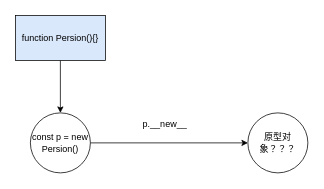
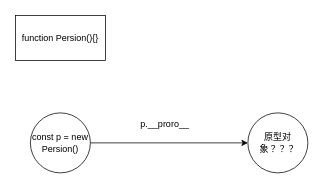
- <mxCell id="3" value="function Persion(){}" style="rounded=0;whiteSpace=wrap;html=1;fillColor=#dae8fc;" vertex="1" parent="1"><mxGeometry x="20" y="20" width="120" height="60" as="geometry" /></mxCell>
+ <mxCell id="3" value="function Persion(){}" style="rounded=0;whiteSpace=wrap;html=1;" vertex="1" parent="1"><mxGeometry x="20" y="20" width="120" height="60" as="geometry" /></mxCell>
- <mxCell id="2" style="edgeStyle=none;html=1;entryX=0.5;entryY=0;entryDx=0;entryDy=0;" edge="1" parent="1" source="3" target="5"><mxGeometry relative="1" as="geometry" /></mxCell>
- <mxCell id="7" value="p.__new__" style="text;html=1;align=center;verticalAlign=middle;resizable=0;points=[];autosize=1;strokeColor=none;fillColor=none;" vertex="1" parent="1"><mxGeometry x="174" y="150" width="90" height="30" as="geometry" /></mxCell>
+ <mxCell id="7" value="p.__proro__" style="text;html=1;align=center;verticalAlign=middle;resizable=0;points=[];autosize=1;strokeColor=none;fillColor=none;" vertex="1" parent="1"><mxGeometry x="174" y="150" width="90" height="30" as="geometry" /></mxCell>
